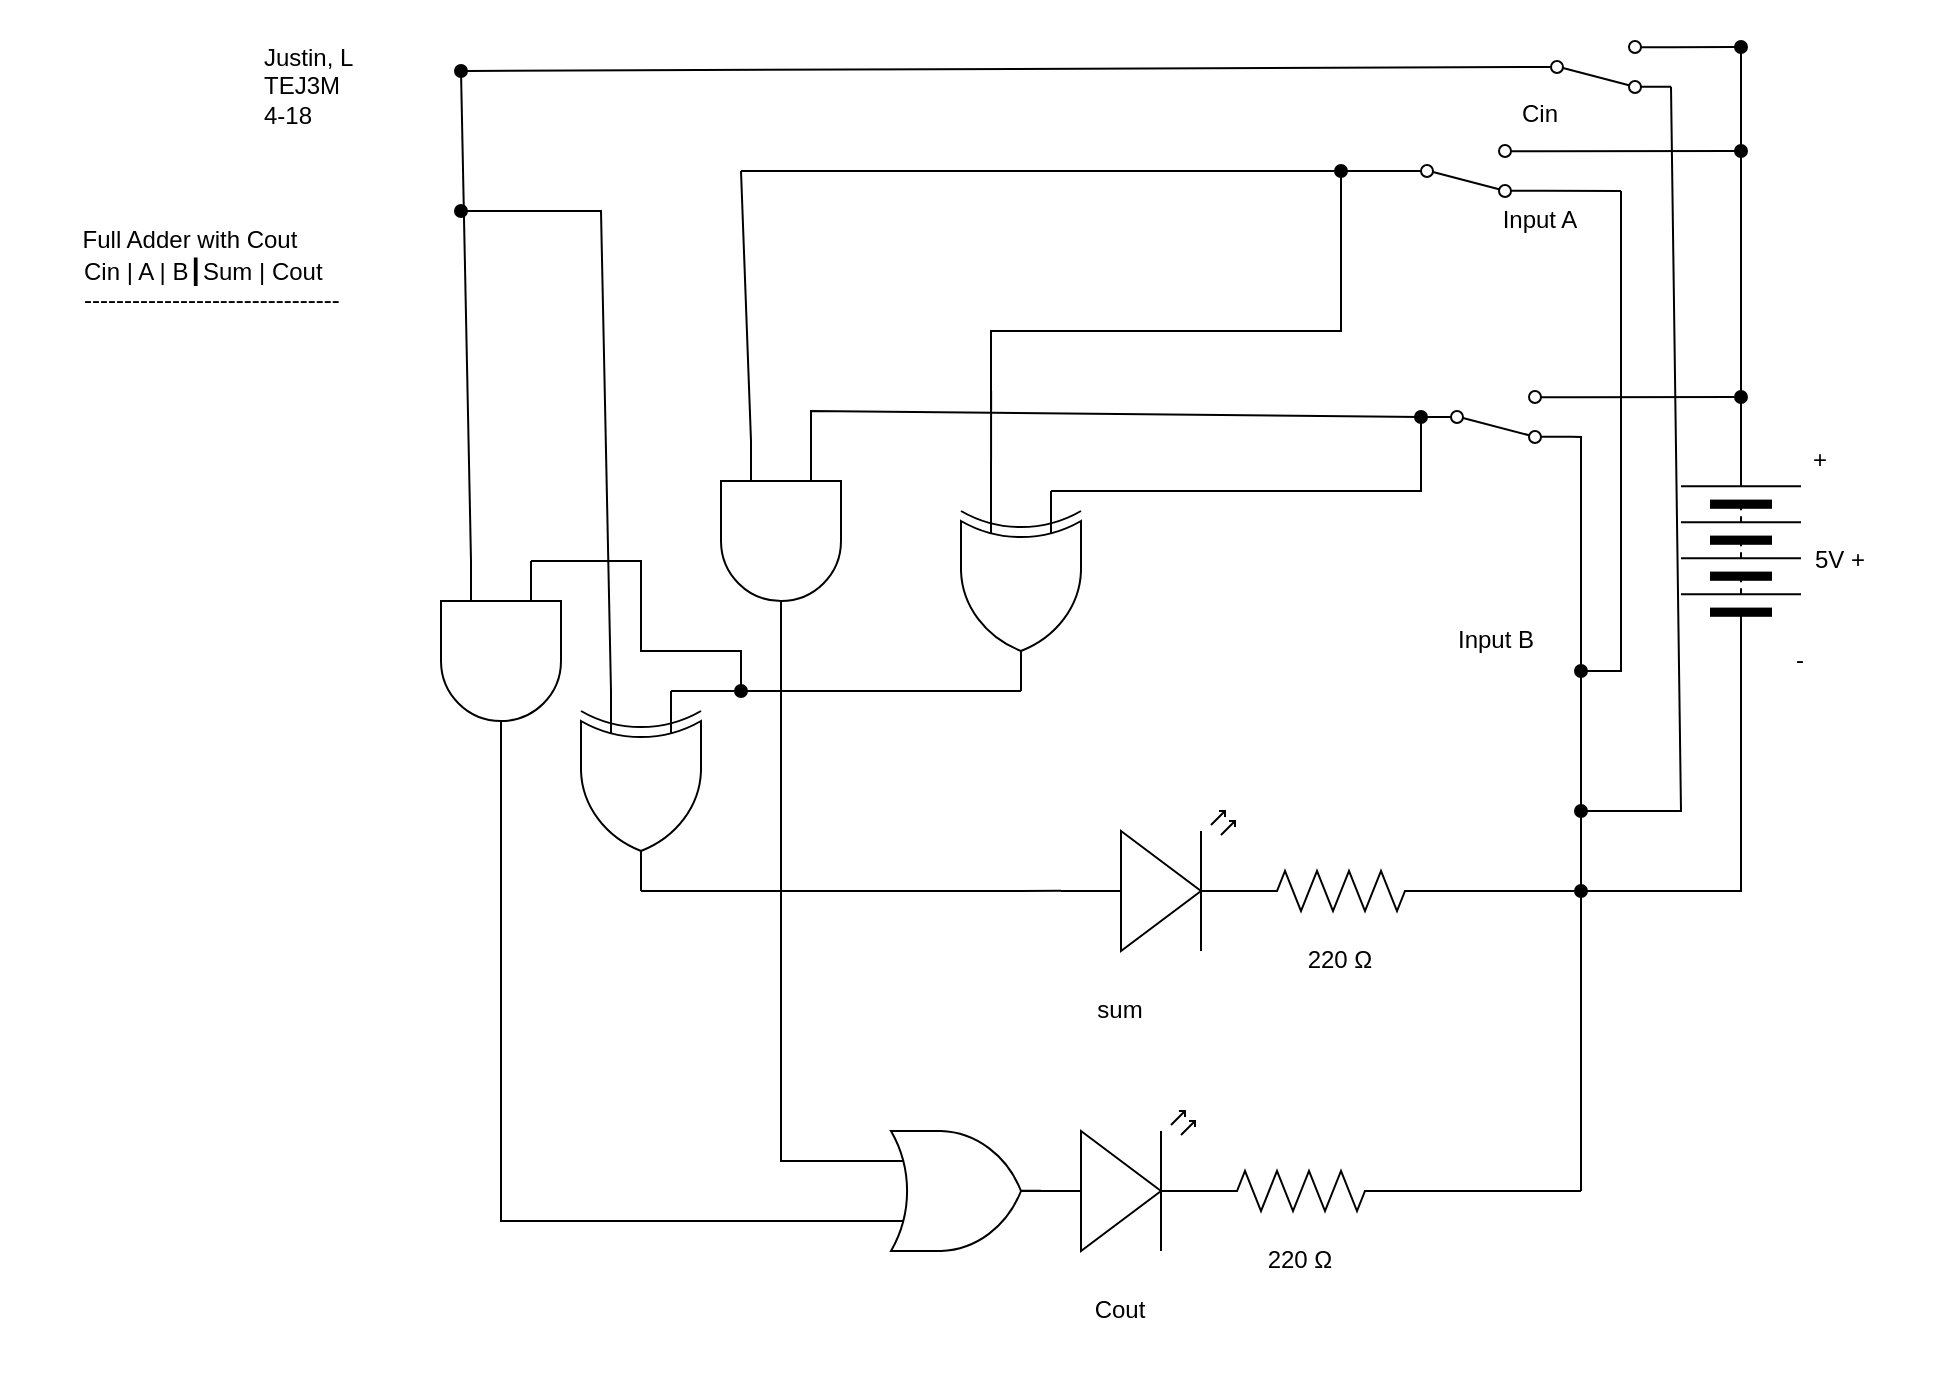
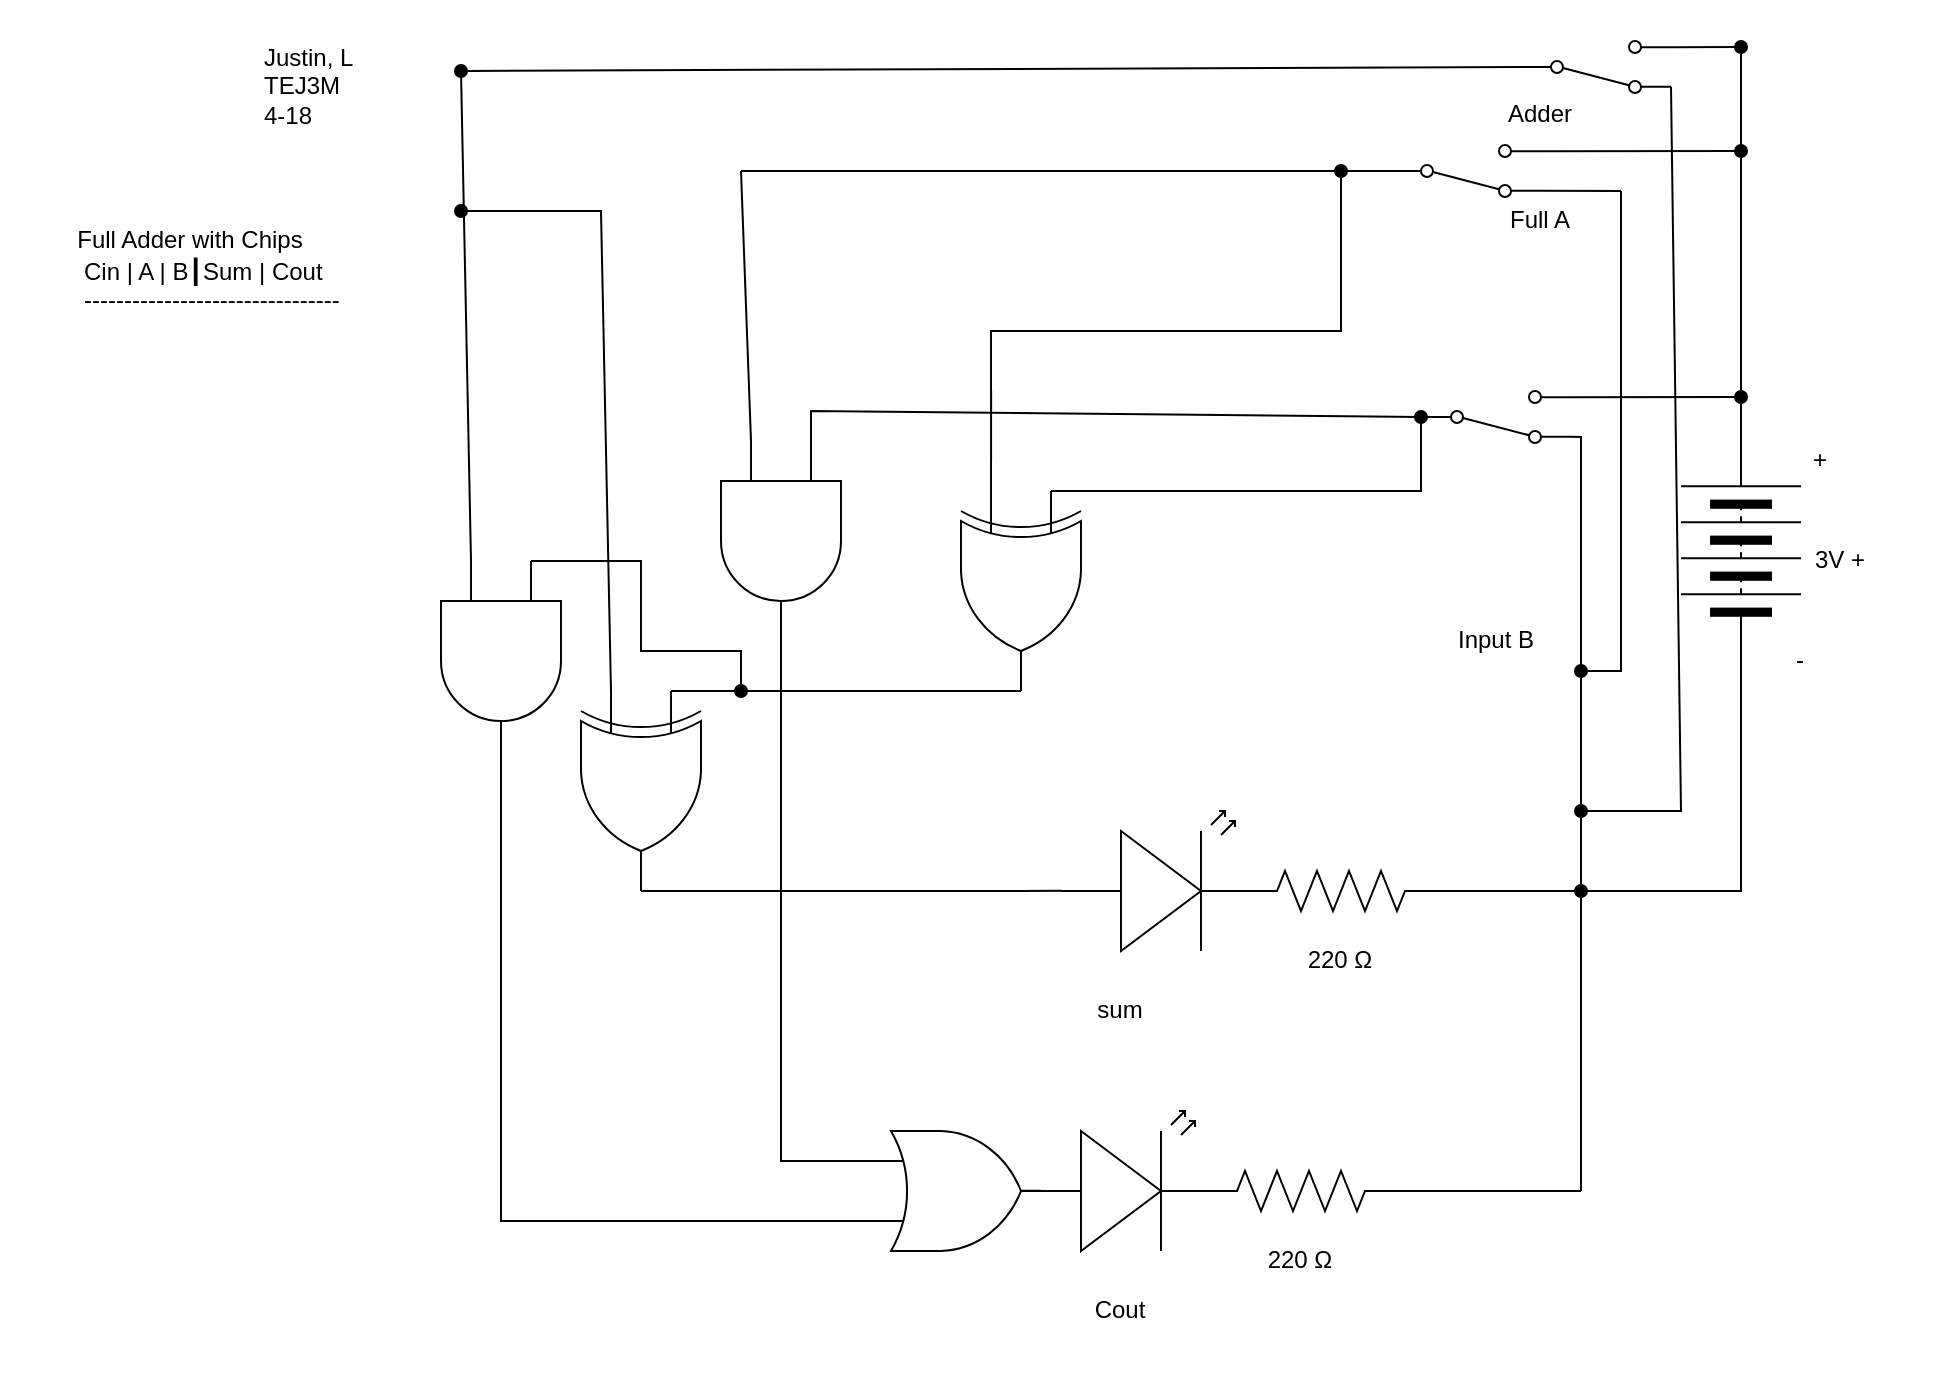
- <mxCell id="58" value="Cin" style="text;strokeColor=none;align=center;fillColor=none;html=1;verticalAlign=middle;whiteSpace=wrap;rounded=0;labelBackgroundColor=none;" parent="1" vertex="1"><mxGeometry x="740" y="42" width="60" height="30" as="geometry" /></mxCell>
+ <mxCell id="58" value="Adder" style="text;strokeColor=none;align=center;fillColor=none;html=1;verticalAlign=middle;whiteSpace=wrap;rounded=0;labelBackgroundColor=none;" parent="1" vertex="1"><mxGeometry x="740" y="42" width="60" height="30" as="geometry" /></mxCell>
- <mxCell id="22" value="Input A" style="text;strokeColor=none;align=center;fillColor=none;html=1;verticalAlign=middle;whiteSpace=wrap;rounded=0;labelBackgroundColor=none;" parent="1" vertex="1"><mxGeometry x="740" y="95" width="60" height="30" as="geometry" /></mxCell>
+ <mxCell id="22" value="Full A" style="text;strokeColor=none;align=center;fillColor=none;html=1;verticalAlign=middle;whiteSpace=wrap;rounded=0;labelBackgroundColor=none;" parent="1" vertex="1"><mxGeometry x="740" y="95" width="60" height="30" as="geometry" /></mxCell>
- <mxCell id="60" value="Full Adder with Cout" style="text;strokeColor=none;align=center;fillColor=none;html=1;verticalAlign=middle;whiteSpace=wrap;rounded=0;labelBackgroundColor=none;" parent="1" vertex="1"><mxGeometry x="20" y="105" width="150" height="30" as="geometry" /></mxCell>
+ <mxCell id="60" value="Full Adder with Chips" style="text;strokeColor=none;align=center;fillColor=none;html=1;verticalAlign=middle;whiteSpace=wrap;rounded=0;labelBackgroundColor=none;" parent="1" vertex="1"><mxGeometry x="20" y="105" width="150" height="30" as="geometry" /></mxCell>
- <mxCell id="16" value="5V +" style="text;strokeColor=none;align=center;fillColor=none;html=1;verticalAlign=middle;whiteSpace=wrap;rounded=0;" parent="1" vertex="1"><mxGeometry x="890" y="265" width="60" height="30" as="geometry" /></mxCell>
+ <mxCell id="16" value="3V +" style="text;strokeColor=none;align=center;fillColor=none;html=1;verticalAlign=middle;whiteSpace=wrap;rounded=0;" parent="1" vertex="1"><mxGeometry x="890" y="265" width="60" height="30" as="geometry" /></mxCell>
